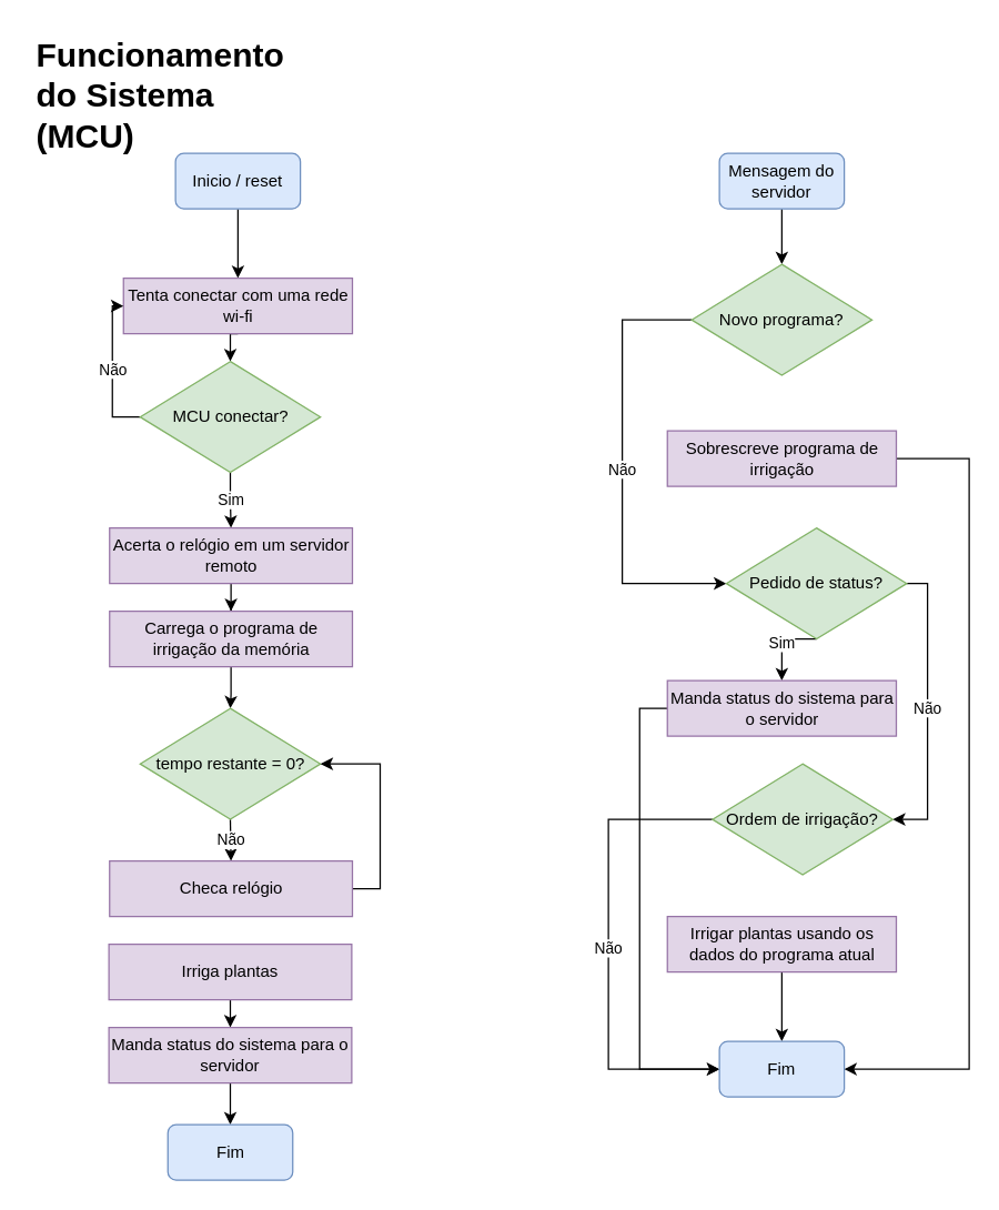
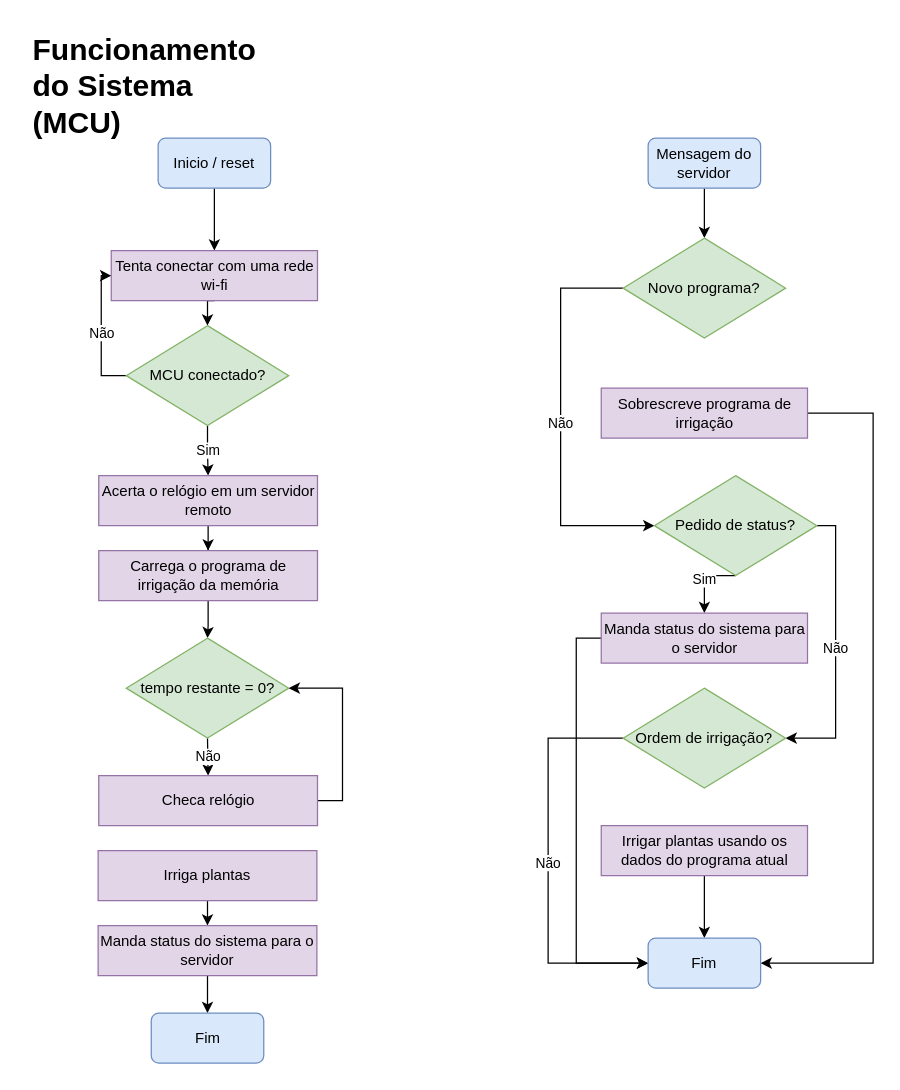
- <mxCell id="8" value="MCU conectar?" style="rhombus;whiteSpace=wrap;html=1;fillColor=#d5e8d4;strokeColor=#82b366;" vertex="1" parent="1"><mxGeometry x="100.5" y="260" width="130" height="80" as="geometry" /></mxCell>
+ <mxCell id="8" value="MCU conectado?" style="rhombus;whiteSpace=wrap;html=1;fillColor=#d5e8d4;strokeColor=#82b366;" vertex="1" parent="1"><mxGeometry x="100.5" y="260" width="130" height="80" as="geometry" /></mxCell>
- <mxCell id="34" value="Ordem de irrigação?" style="rhombus;whiteSpace=wrap;html=1;fillColor=#d5e8d4;strokeColor=#82b366;" vertex="1" parent="1"><mxGeometry x="513" y="550" width="130" height="80" as="geometry" /></mxCell>
+ <mxCell id="34" value="Ordem de irrigação?" style="rhombus;whiteSpace=wrap;html=1;fillColor=#d5e8d4;strokeColor=#82b366;" vertex="1" parent="1"><mxGeometry x="498" y="550" width="130" height="80" as="geometry" /></mxCell>
